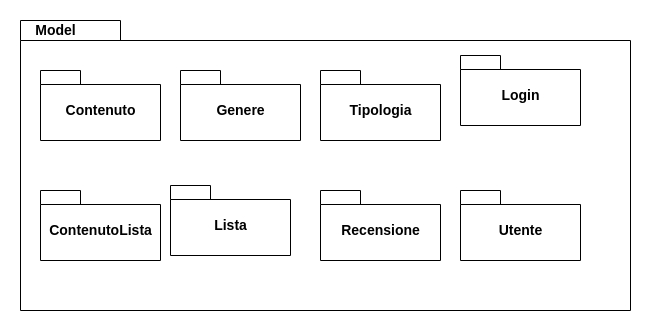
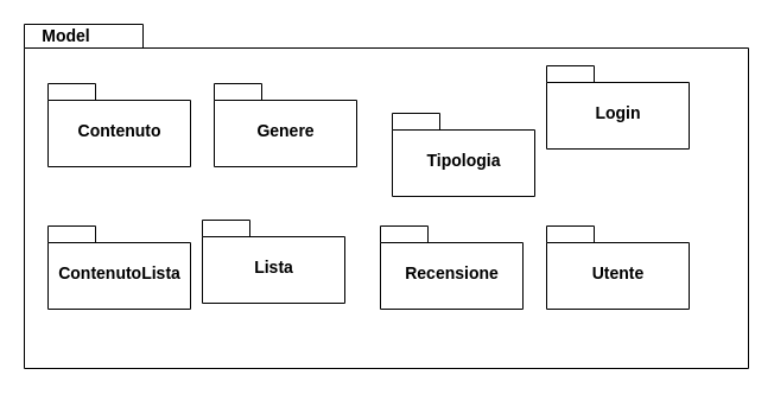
- <mxCell id="10" value="Tipologia" style="shape=folder;fontStyle=1;spacingTop=10;tabWidth=40;tabHeight=14;tabPosition=left;html=1;fontSize=14;" vertex="1" parent="1"><mxGeometry x="320" y="70" width="120" height="70" as="geometry" /></mxCell>
+ <mxCell id="10" value="Tipologia" style="shape=folder;fontStyle=1;spacingTop=10;tabWidth=40;tabHeight=14;tabPosition=left;html=1;fontSize=14;" vertex="1" parent="1"><mxGeometry x="330" y="95" width="120" height="70" as="geometry" /></mxCell>
